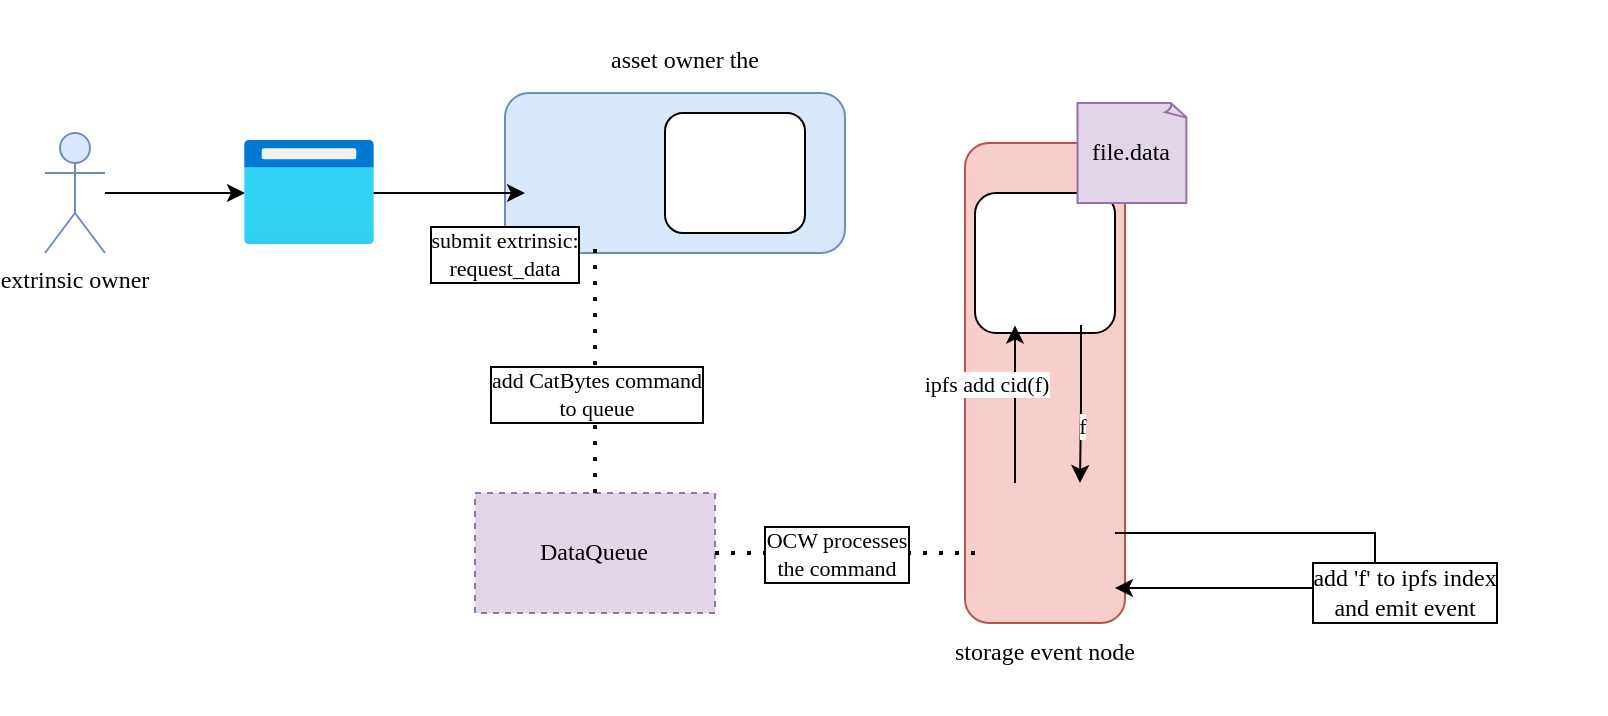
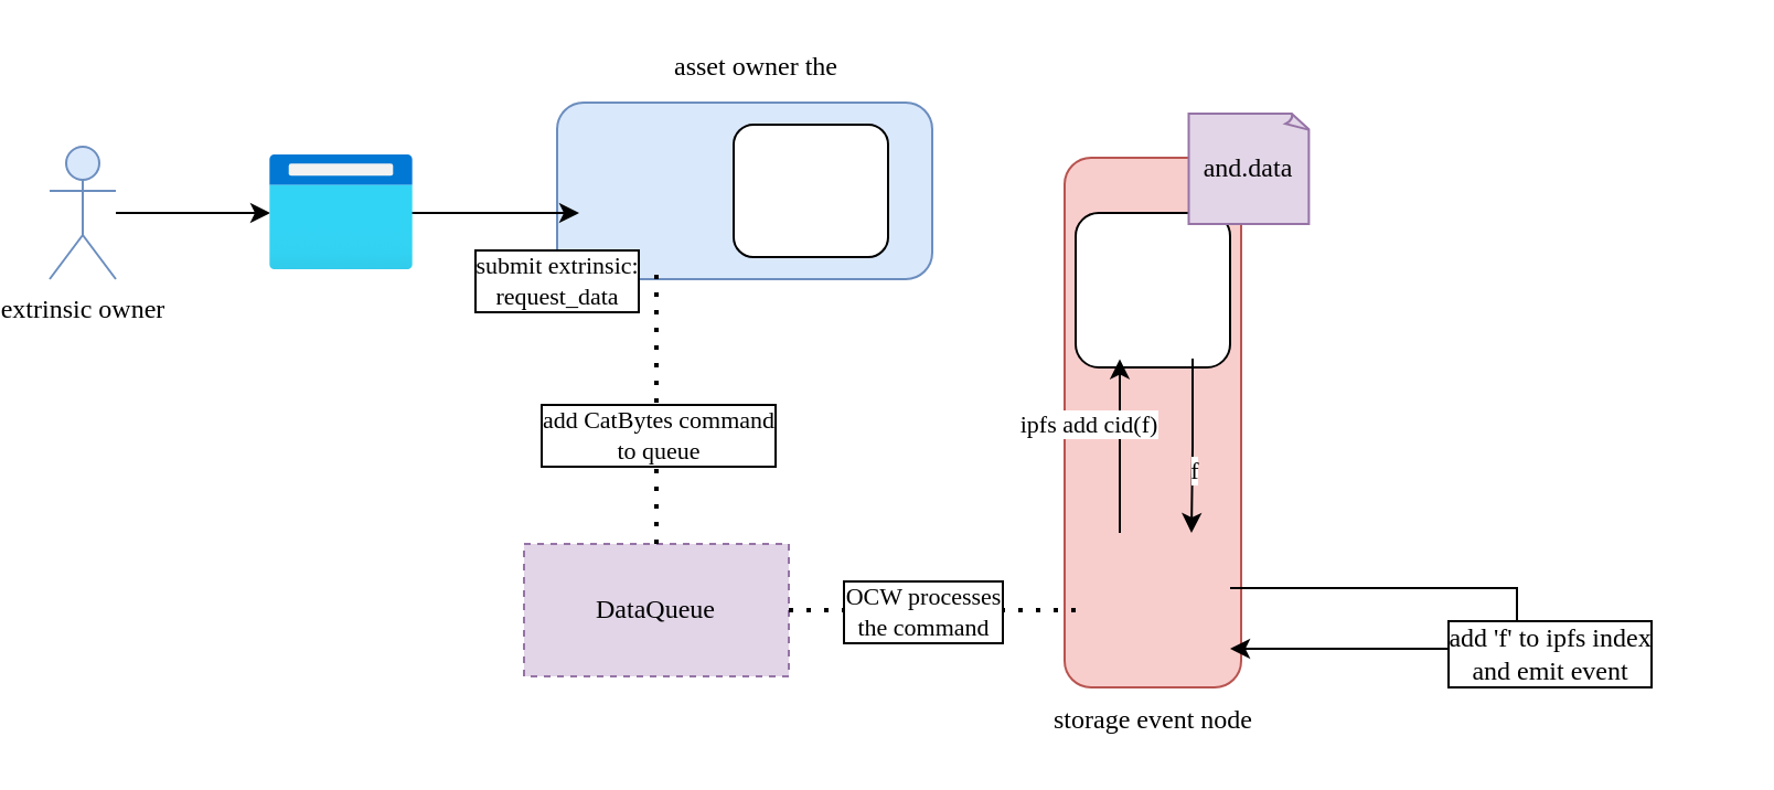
- <mxCell id="25" value="file.data" style="whiteSpace=wrap;html=1;shape=mxgraph.basic.document;fillColor=#e1d5e7;strokeColor=#9673a6;fontFamily=Verdana;" vertex="1" parent="1"><mxGeometry x="536.25" y="51" width="55" height="50" as="geometry" /></mxCell>
+ <mxCell id="25" value="and.data" style="whiteSpace=wrap;html=1;shape=mxgraph.basic.document;fillColor=#e1d5e7;strokeColor=#9673a6;fontFamily=Verdana;" vertex="1" parent="1"><mxGeometry x="536.25" y="51" width="55" height="50" as="geometry" /></mxCell>
